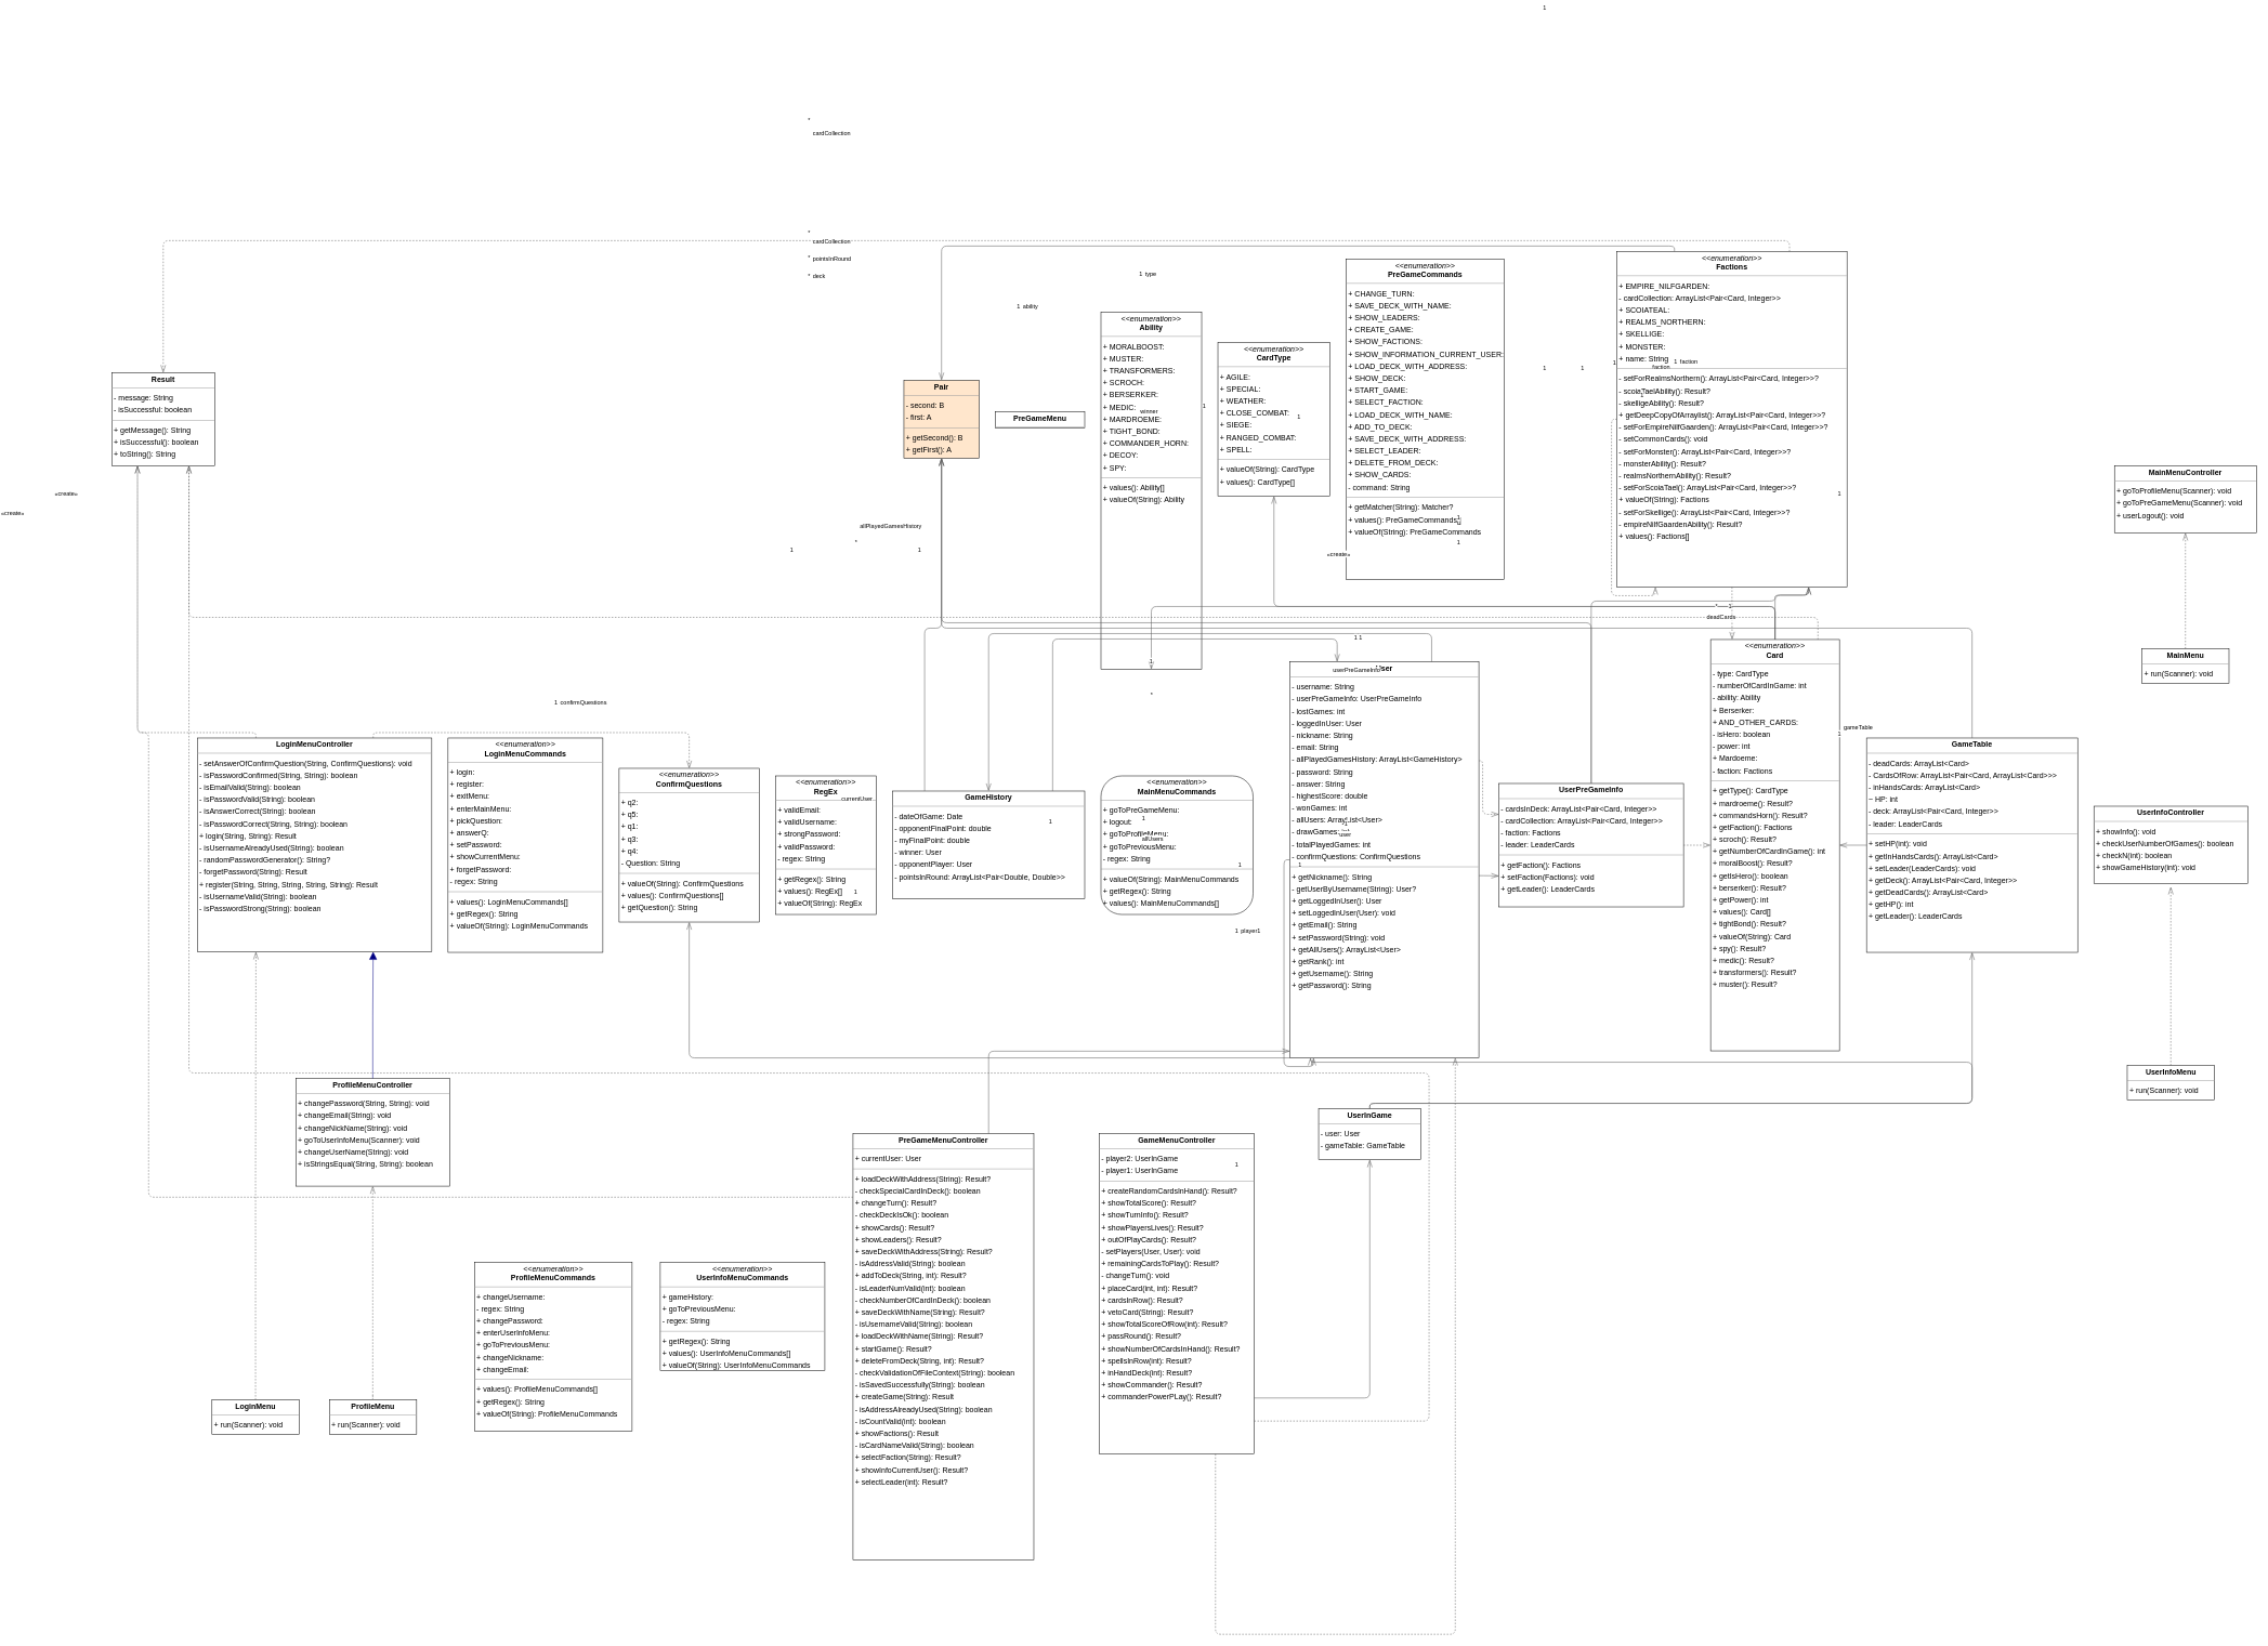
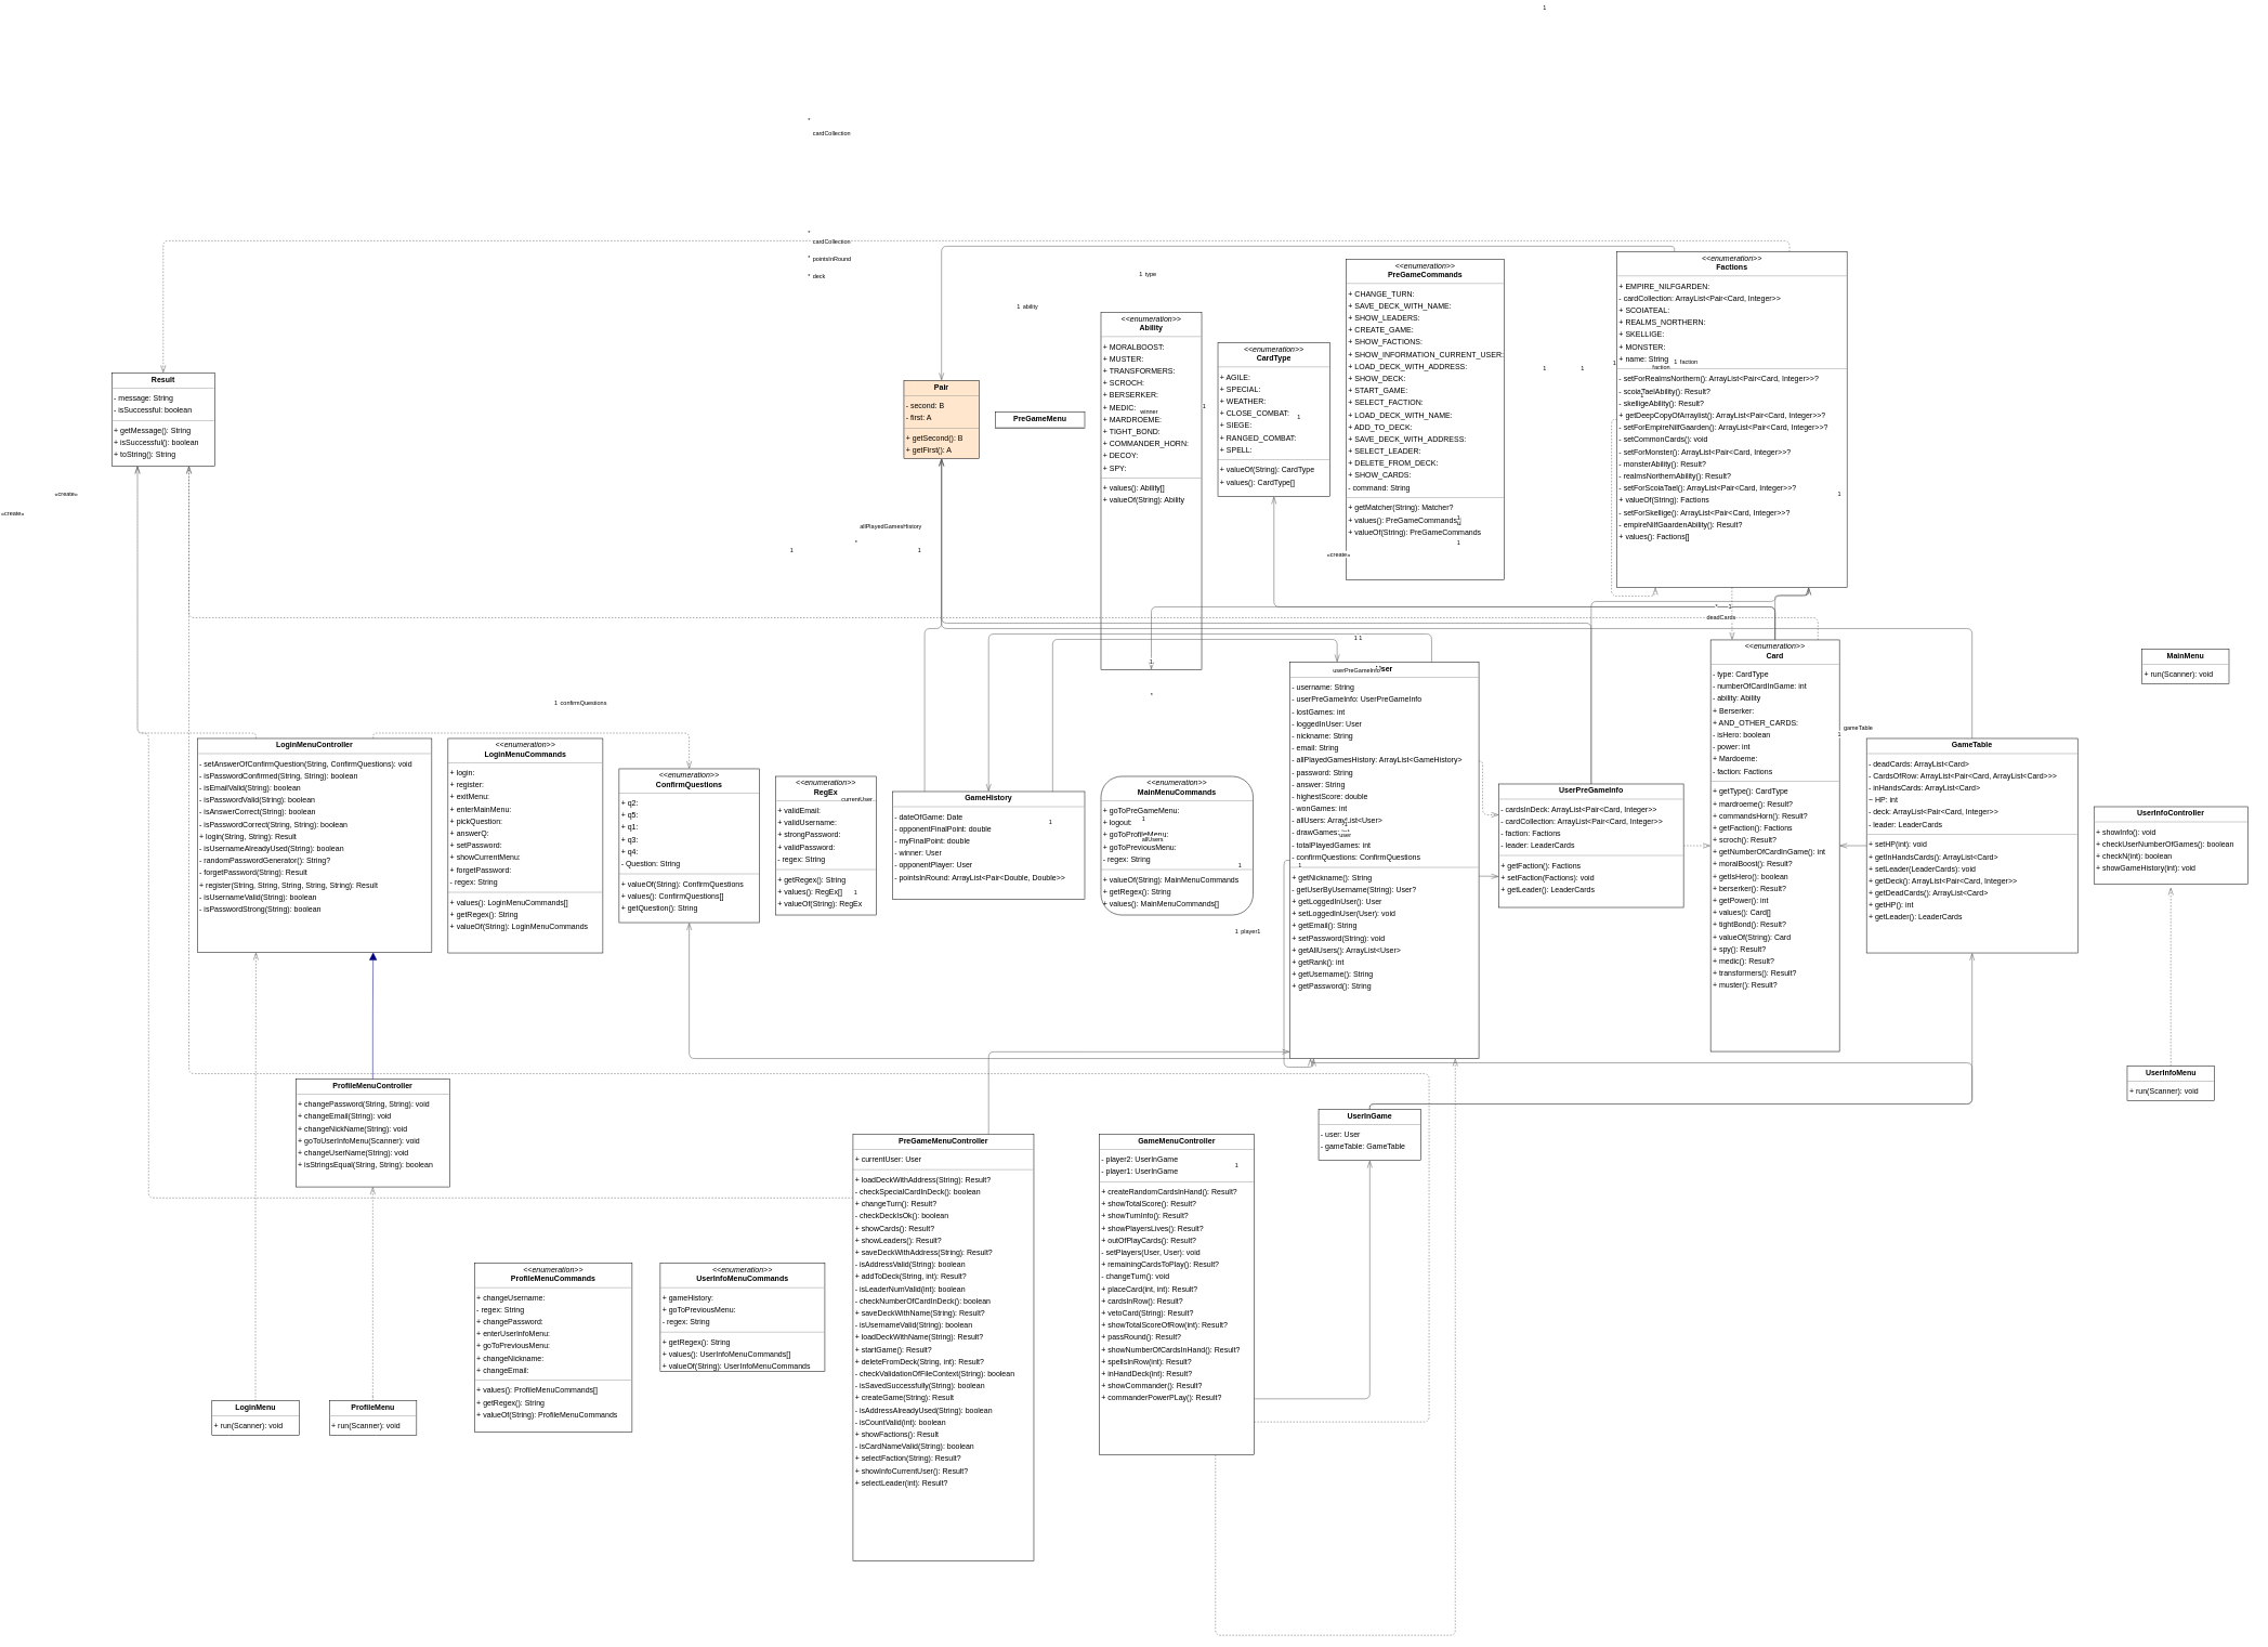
- <mxCell id="15" value="&lt;p style=&quot;margin:0px;margin-top:4px;text-align:center;&quot;&gt;&lt;b&gt;MainMenuController&lt;/b&gt;&lt;/p&gt;&lt;hr size=&quot;1&quot;/&gt;&lt;p style=&quot;margin:0 0 0 4px;line-height:1.6;&quot;&gt;+ goToProfileMenu(Scanner): void&lt;br/&gt;+ goToPreGameMenu(Scanner): void&lt;br/&gt;+ userLogout(): void&lt;/p&gt;" style="verticalAlign=top;align=left;overflow=fill;fontSize=14;fontFamily=Helvetica;html=1;rounded=0;shadow=0;comic=0;labelBackgroundColor=none;strokeWidth=1;" parent="1" vertex="1"><mxGeometry x="3719" y="436" width="262" height="124" as="geometry" /></mxCell>
- <mxCell id="77" value="" style="html=1;rounded=1;edgeStyle=orthogonalEdgeStyle;dashed=1;startArrow=none;endArrow=openThin;endSize=12;strokeColor=#595959;exitX=0.500;exitY=0.001;exitDx=0;exitDy=0;entryX=0.500;entryY=1.000;entryDx=0;entryDy=0;" parent="1" source="13" target="15" edge="1"><mxGeometry width="50" height="50" relative="1" as="geometry"><Array as="points" /></mxGeometry></mxCell>
